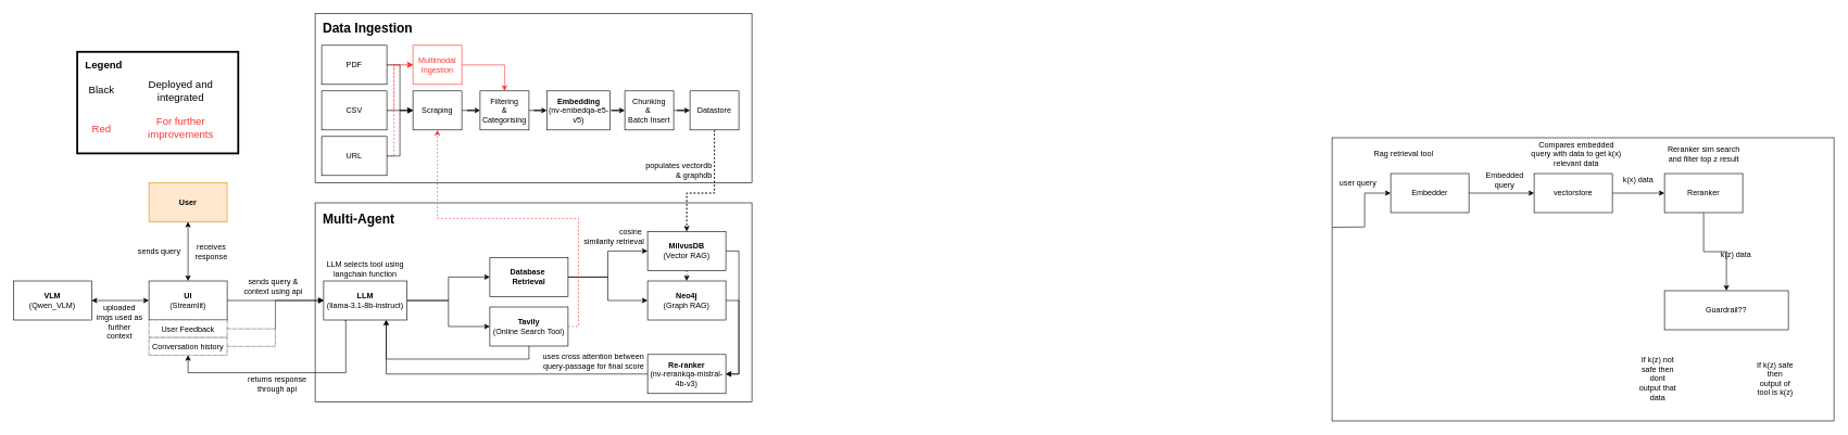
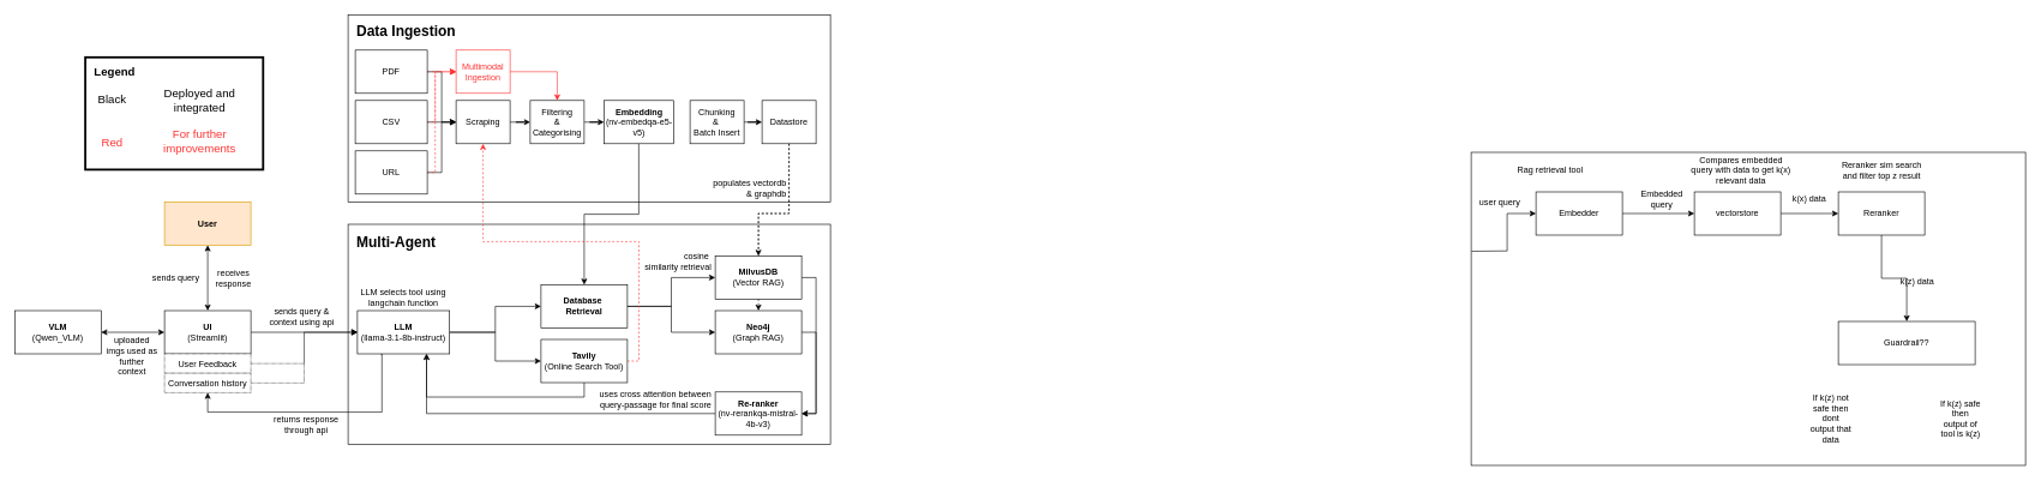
- <mxCell id="51" value="" style="edgeStyle=orthogonalEdgeStyle;rounded=0;orthogonalLoop=1;jettySize=auto;html=1;" parent="1" source="52" target="48" edge="1"><mxGeometry relative="1" as="geometry" /></mxCell>
+ <mxCell id="51" value="" style="edgeStyle=orthogonalEdgeStyle;rounded=0;orthogonalLoop=1;jettySize=auto;html=1;" parent="1" source="52" target="37" edge="1"><mxGeometry relative="1" as="geometry" /></mxCell>
